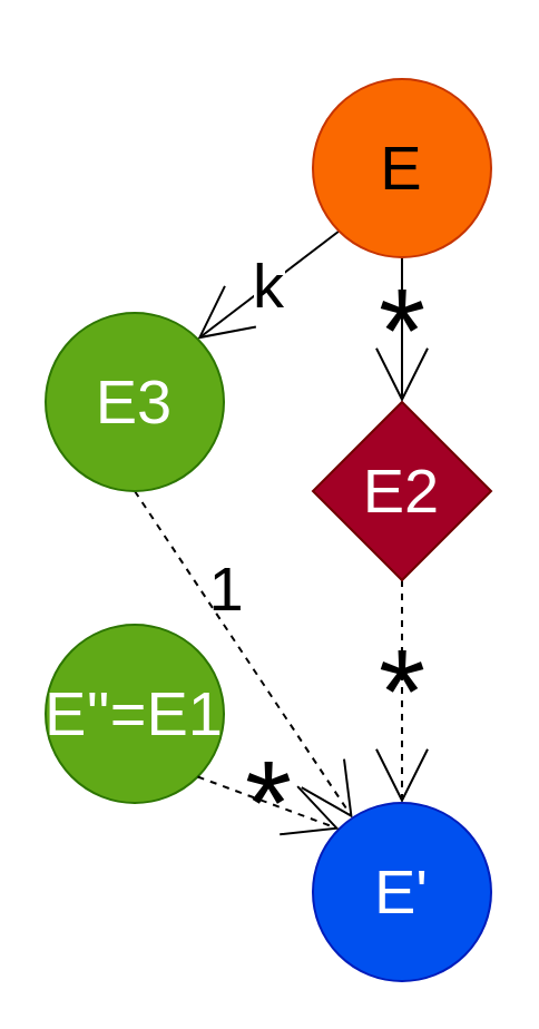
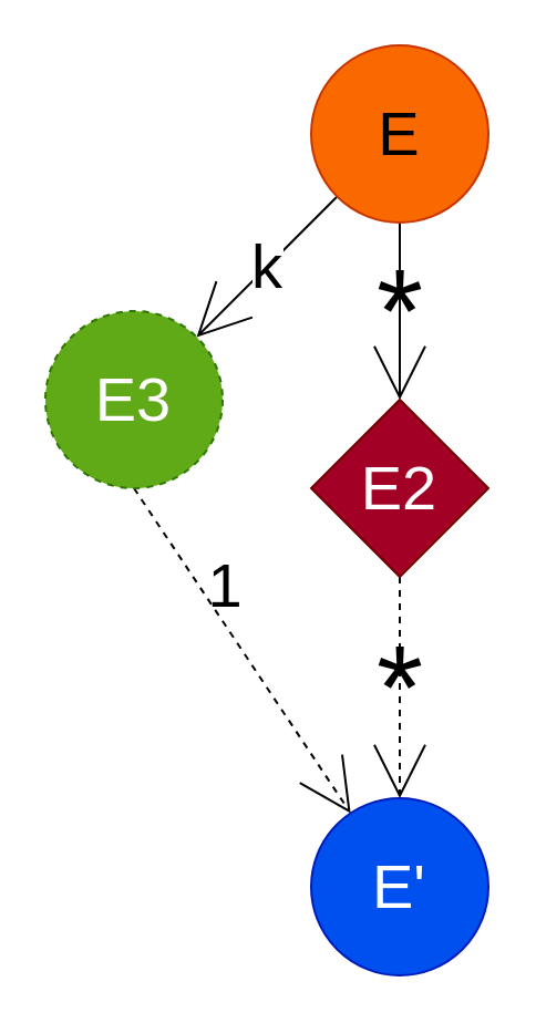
- <mxCell id="4" value="E" style="ellipse;whiteSpace=wrap;html=1;aspect=fixed;fontSize=28;fillColor=#fa6800;strokeColor=#C73500;fontColor=#000000;" parent="1" vertex="1"><mxGeometry x="140" y="35" width="80" height="80" as="geometry" /></mxCell>
+ <mxCell id="4" value="E" style="ellipse;whiteSpace=wrap;html=1;aspect=fixed;fontSize=28;fillColor=#fa6800;strokeColor=#C73500;fontColor=#000000;" parent="1" vertex="1"><mxGeometry x="140" width="80" height="80" as="geometry" y="20" /></mxCell>
- <mxCell id="9" value="E3" style="ellipse;whiteSpace=wrap;html=1;aspect=fixed;fontSize=28;fillColor=#60a917;strokeColor=#2D7600;fontColor=#ffffff;" parent="1" vertex="1"><mxGeometry y="140" width="80" height="80" as="geometry" x="20" /></mxCell>
+ <mxCell id="9" value="E3" style="ellipse;whiteSpace=wrap;html=1;aspect=fixed;fontSize=28;fillColor=#60a917;strokeColor=#2D7600;fontColor=#ffffff;dashed=1;" parent="1" vertex="1"><mxGeometry y="140" width="80" height="80" as="geometry" x="20" /></mxCell>
- <mxCell id="10" value="E''=E1" style="ellipse;whiteSpace=wrap;html=1;aspect=fixed;fontSize=28;fillColor=#60a917;strokeColor=#2D7600;fontColor=#ffffff;" vertex="1" parent="1"><mxGeometry y="280" width="80" height="80" as="geometry" x="20" /></mxCell>
- <mxCell id="11" value="*" style="edgeStyle=none;orthogonalLoop=1;jettySize=auto;html=1;exitX=1;exitY=1;exitDx=0;exitDy=0;entryX=0;entryY=0;entryDx=0;entryDy=0;fontSize=54;endArrow=open;endFill=0;endSize=22;dashed=1;labelBackgroundColor=none;" edge="1" parent="1" source="10" target="8"><mxGeometry relative="1" as="geometry"><mxPoint x="53.436" y="380.004" as="sourcePoint" /><mxPoint x="-9.996" y="563.436" as="targetPoint" /></mxGeometry></mxCell>
